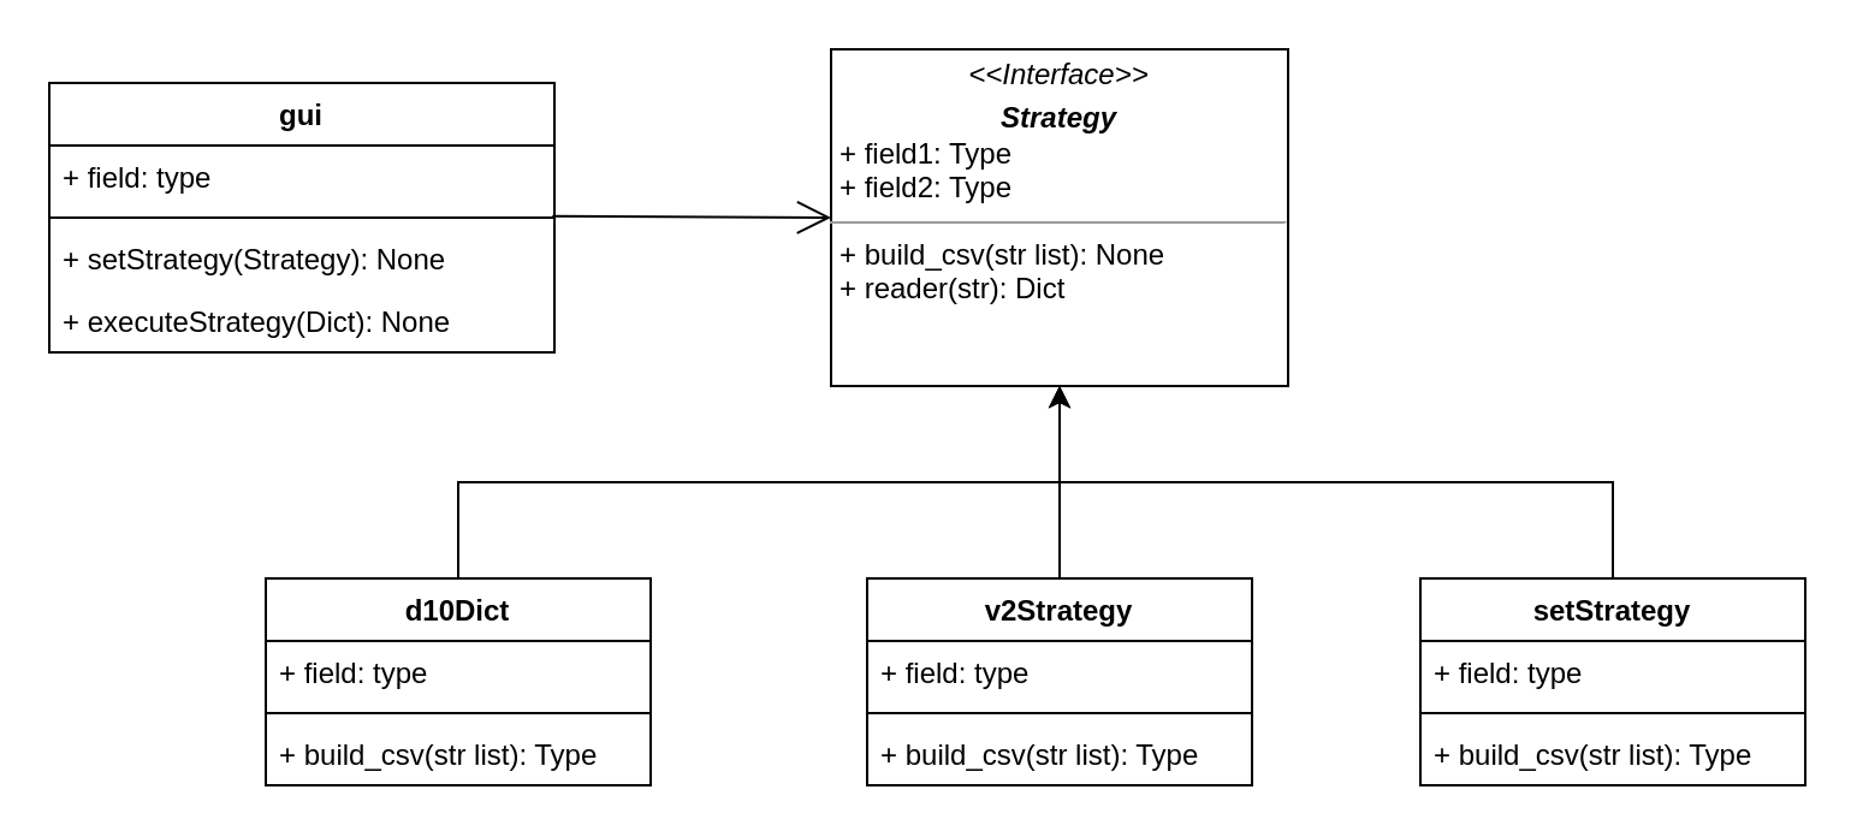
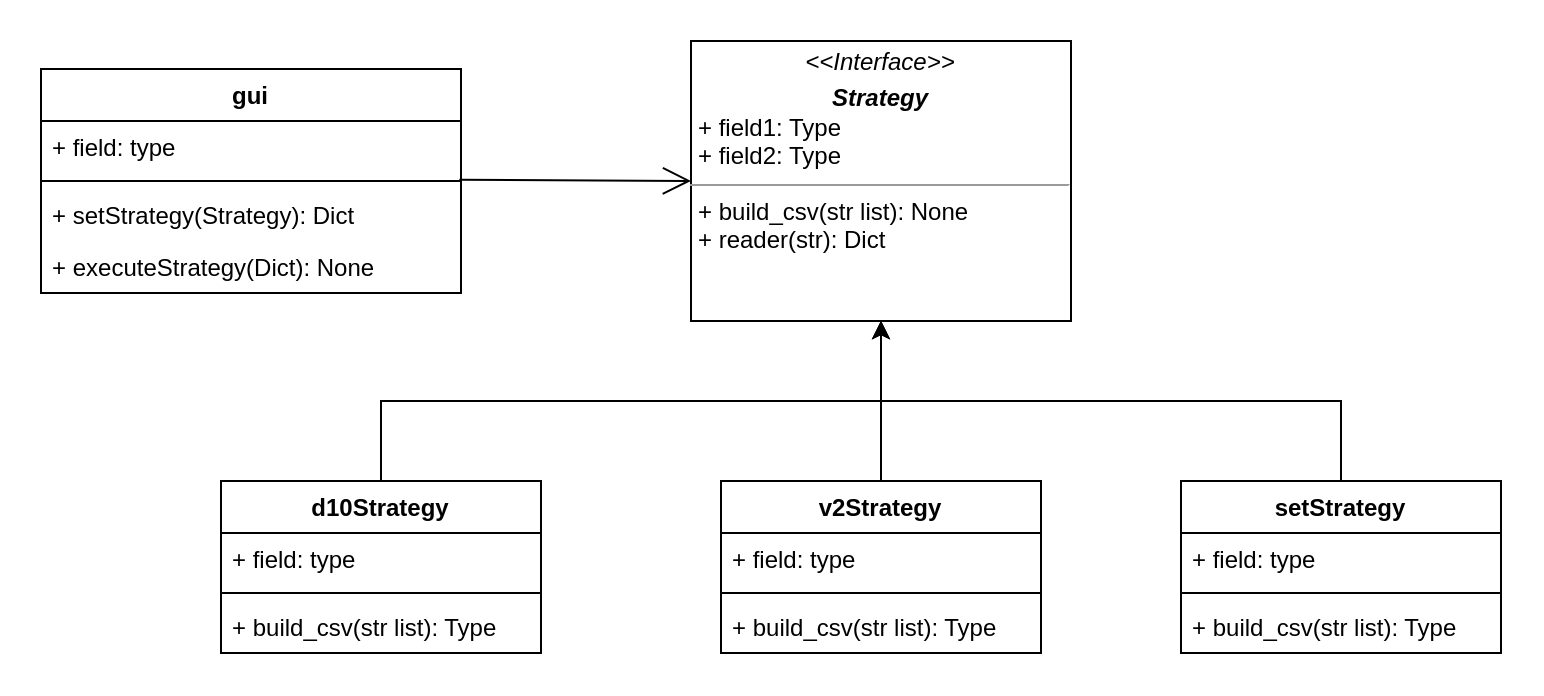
- <mxCell id="22" value="+ setStrategy(Strategy): None" style="text;strokeColor=none;fillColor=none;align=left;verticalAlign=top;spacingLeft=4;spacingRight=4;overflow=hidden;rotatable=0;points=[[0,0.5],[1,0.5]];portConstraint=eastwest;" vertex="1" parent="19"><mxGeometry y="60" width="210" height="26" as="geometry" /></mxCell>
+ <mxCell id="22" value="+ setStrategy(Strategy): Dict" style="text;strokeColor=none;fillColor=none;align=left;verticalAlign=top;spacingLeft=4;spacingRight=4;overflow=hidden;rotatable=0;points=[[0,0.5],[1,0.5]];portConstraint=eastwest;" vertex="1" parent="19"><mxGeometry y="60" width="210" height="26" as="geometry" /></mxCell>
- <mxCell id="10" value="d10Dict" style="swimlane;fontStyle=1;align=center;verticalAlign=top;childLayout=stackLayout;horizontal=1;startSize=26;horizontalStack=0;resizeParent=1;resizeParentMax=0;resizeLast=0;collapsible=1;marginBottom=0;" vertex="1" parent="1"><mxGeometry x="110" y="240" width="160" height="86" as="geometry" /></mxCell>
+ <mxCell id="10" value="d10Strategy" style="swimlane;fontStyle=1;align=center;verticalAlign=top;childLayout=stackLayout;horizontal=1;startSize=26;horizontalStack=0;resizeParent=1;resizeParentMax=0;resizeLast=0;collapsible=1;marginBottom=0;" vertex="1" parent="1"><mxGeometry x="110" y="240" width="160" height="86" as="geometry" /></mxCell>
